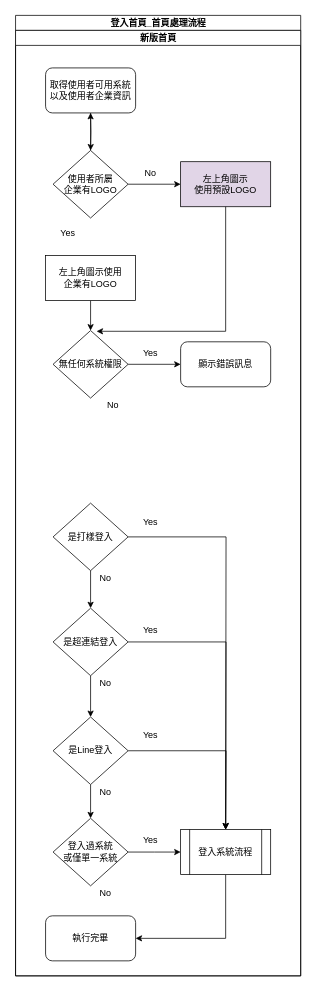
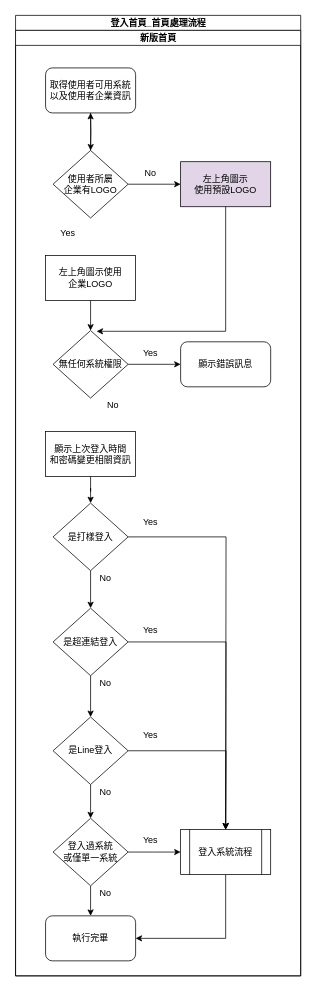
- <mxCell id="11" value="左上角圖示使用&lt;br&gt;企業有LOGO" style="whiteSpace=wrap;html=1;" parent="3" vertex="1"><mxGeometry x="40" y="300" width="120" height="60" as="geometry" /></mxCell>
+ <mxCell id="11" value="左上角圖示使用&lt;br&gt;企業LOGO" style="whiteSpace=wrap;html=1;" parent="3" vertex="1"><mxGeometry x="40" y="300" width="120" height="60" as="geometry" /></mxCell>
+ <mxCell id="18" value="&lt;span&gt;顯示上次登入時間&lt;/span&gt;&lt;br&gt;&lt;span&gt;和密碼變更相關資訊&lt;/span&gt;" style="whiteSpace=wrap;html=1;" parent="3" vertex="1"><mxGeometry x="40" y="534.5" width="120" height="60" as="geometry" /></mxCell>
+ <mxCell id="17" style="edgeStyle=orthogonalEdgeStyle;rounded=0;orthogonalLoop=1;jettySize=auto;html=1;" parent="3" source="18" target="20" edge="1"><mxGeometry relative="1" as="geometry" /></mxCell>
+ <mxCell id="22" style="edgeStyle=orthogonalEdgeStyle;rounded=0;orthogonalLoop=1;jettySize=auto;html=1;" parent="3" source="23" target="24" edge="1"><mxGeometry relative="1" as="geometry" /></mxCell>
